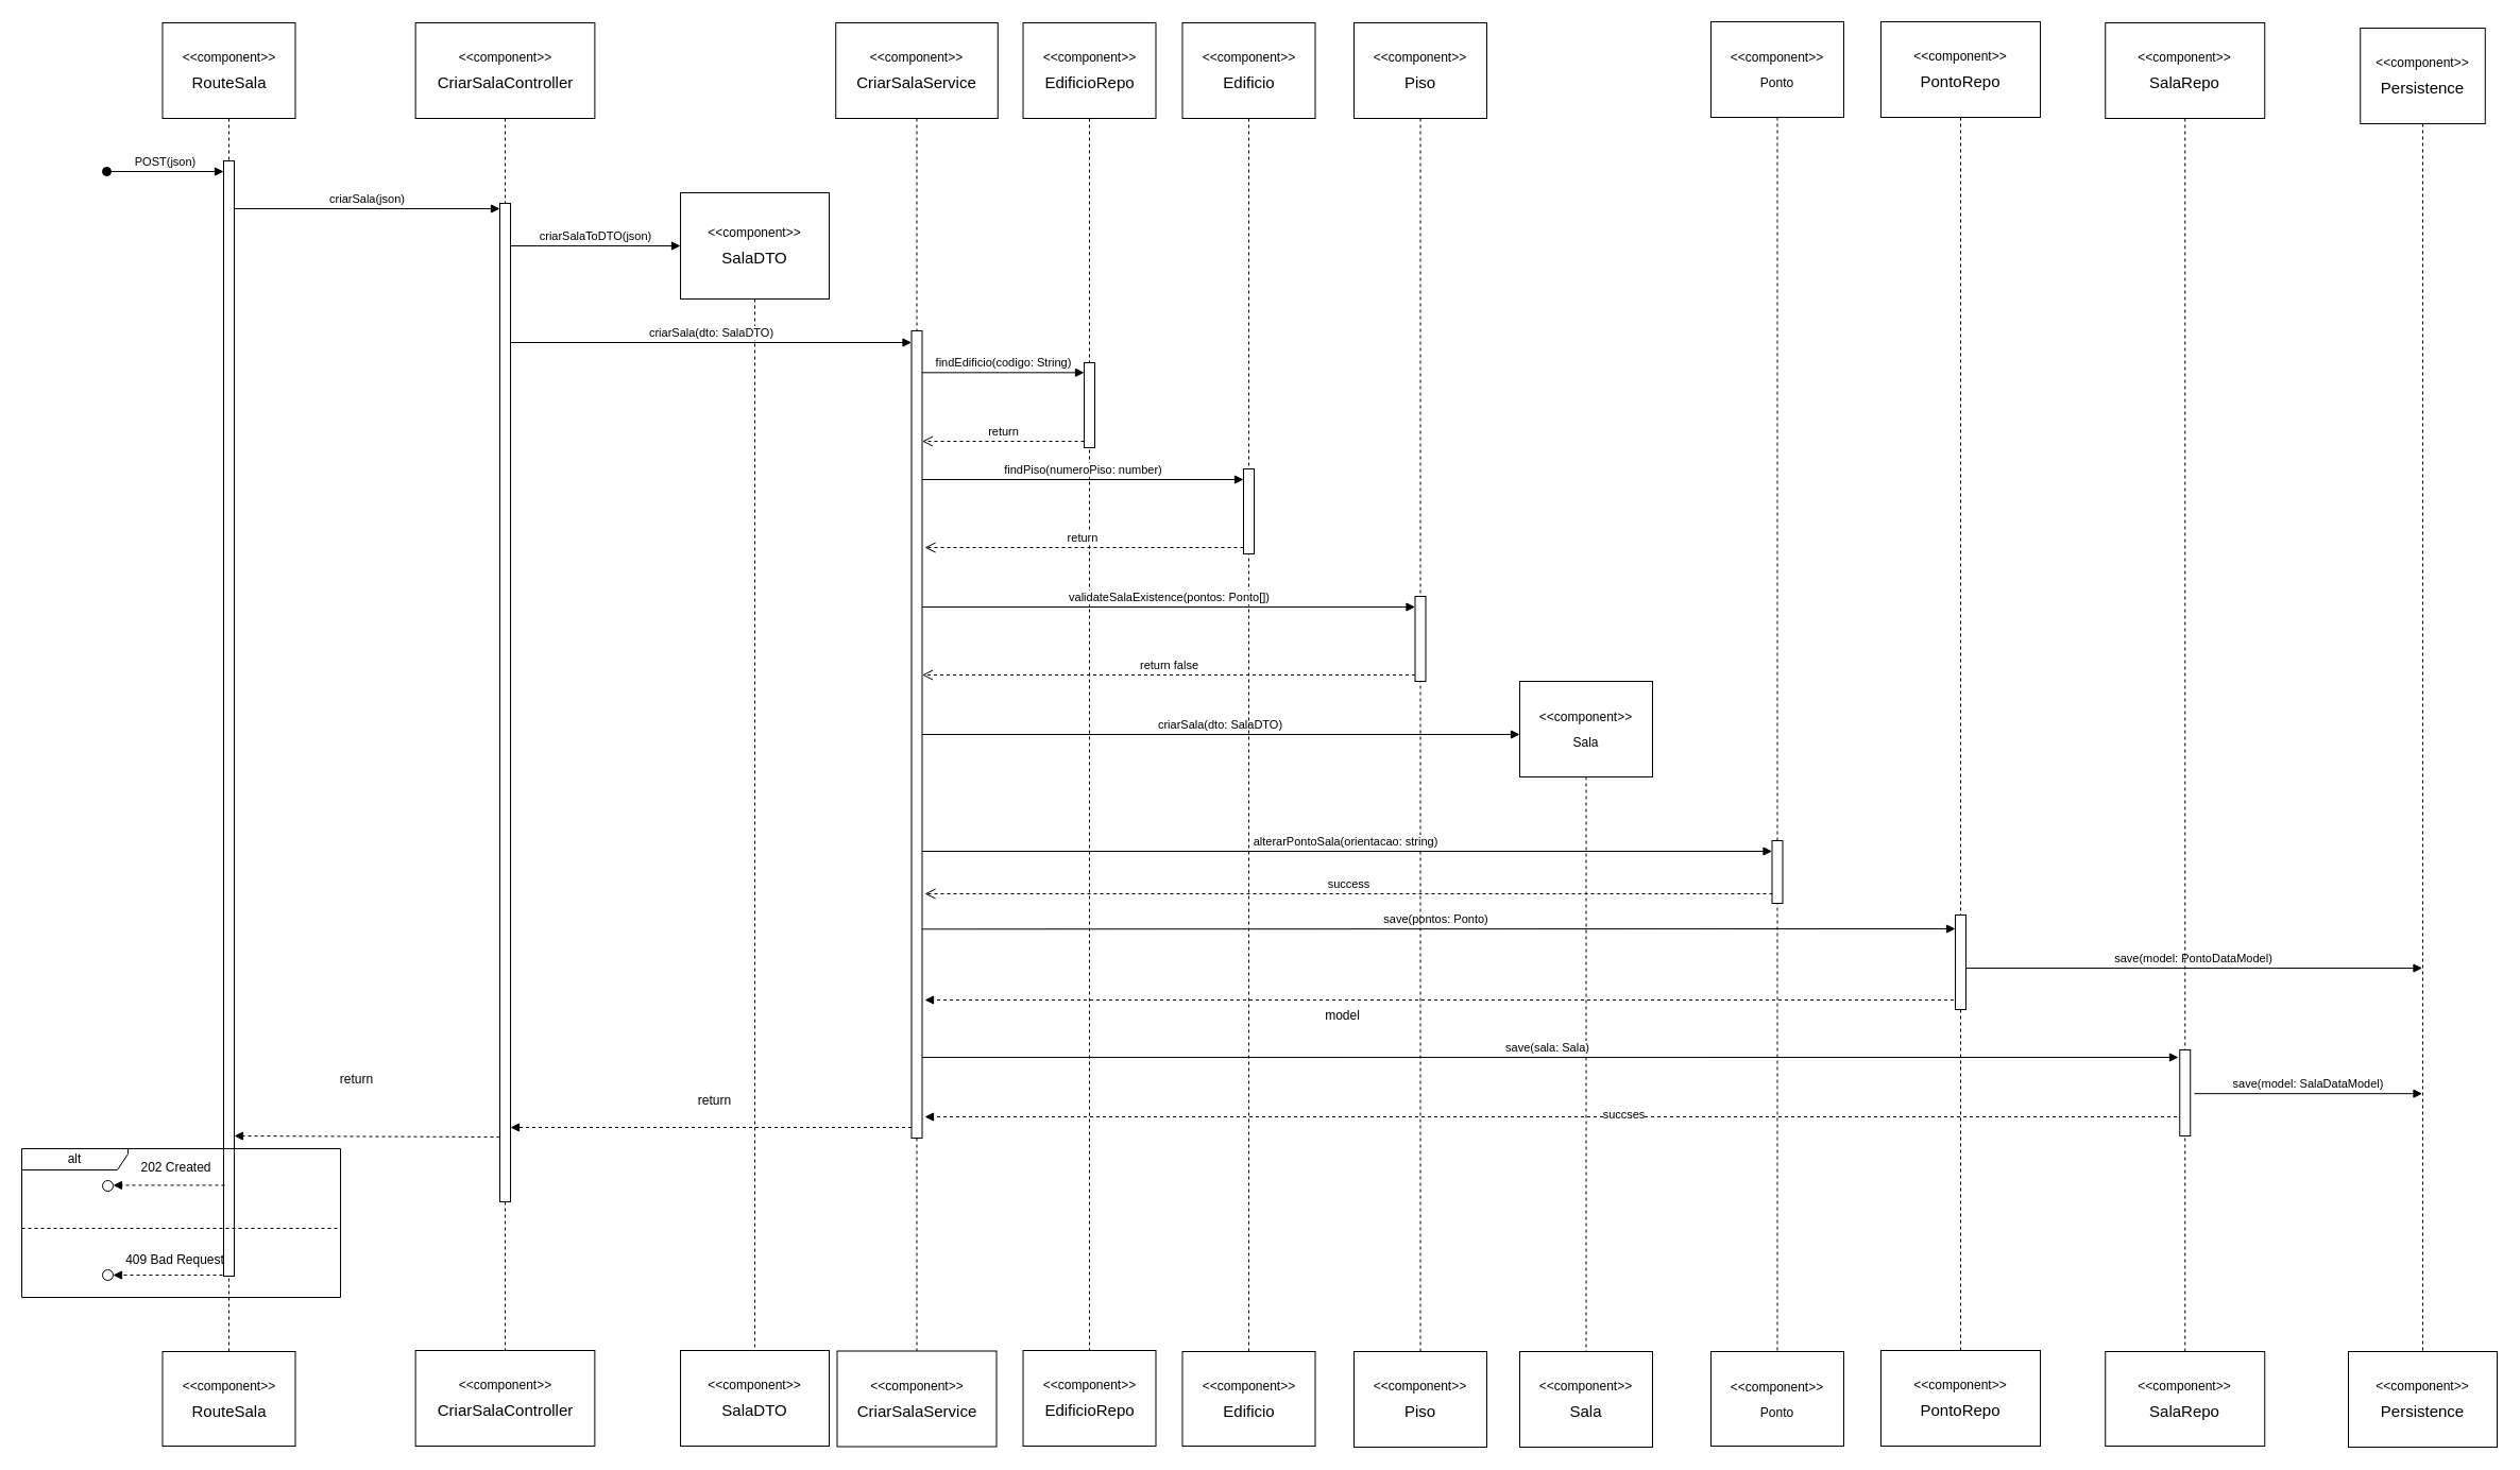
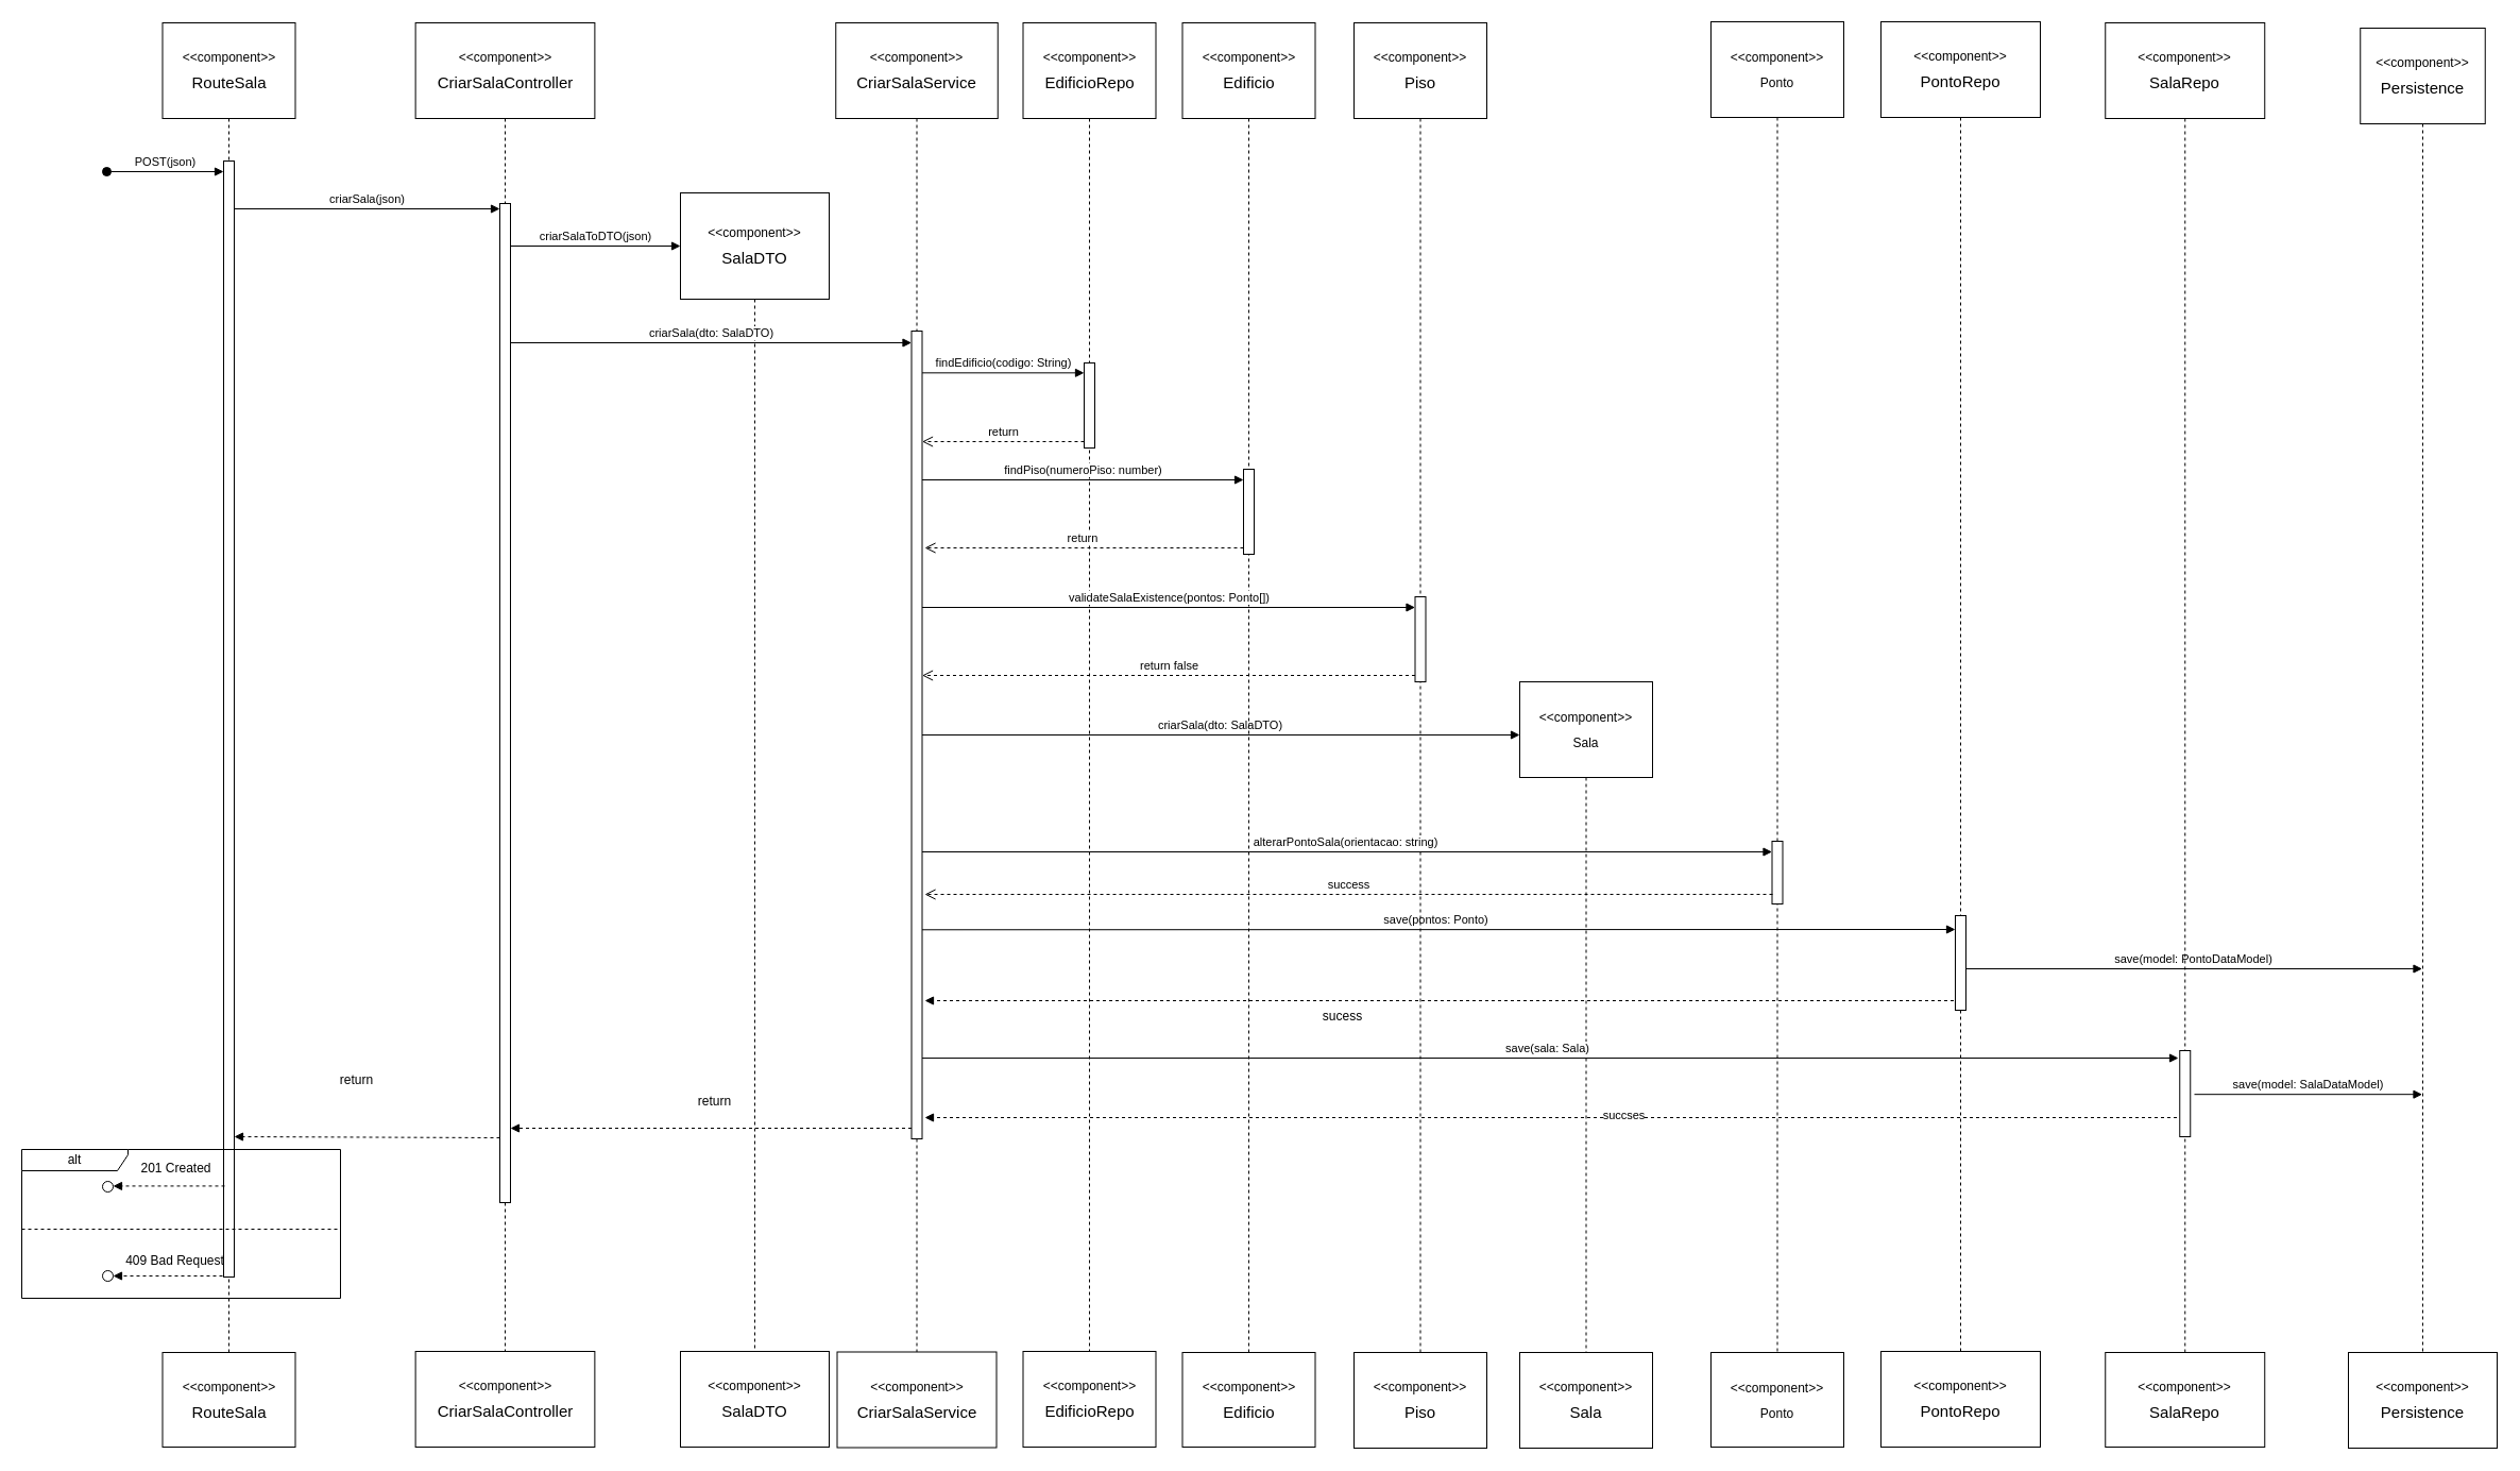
- <mxCell id="41" value="model" style="text;html=1;align=center;verticalAlign=middle;resizable=0;points=[];autosize=1;strokeColor=none;fillColor=none;" parent="1" vertex="1"><mxGeometry x="1232.5" y="941" width="60" height="30" as="geometry" /></mxCell>
+ <mxCell id="41" value="sucess" style="text;html=1;align=center;verticalAlign=middle;resizable=0;points=[];autosize=1;strokeColor=none;fillColor=none;" parent="1" vertex="1"><mxGeometry x="1232.5" y="941" width="60" height="30" as="geometry" /></mxCell>
- <mxCell id="54" value="202 Created" style="text;html=1;align=center;verticalAlign=middle;resizable=0;points=[];autosize=1;strokeColor=none;fillColor=none;" parent="49" vertex="1"><mxGeometry x="100" y="3" width="90" height="30" as="geometry" /></mxCell>
+ <mxCell id="54" value="201 Created" style="text;html=1;align=center;verticalAlign=middle;resizable=0;points=[];autosize=1;strokeColor=none;fillColor=none;" parent="49" vertex="1"><mxGeometry x="100" y="3" width="90" height="30" as="geometry" /></mxCell>
